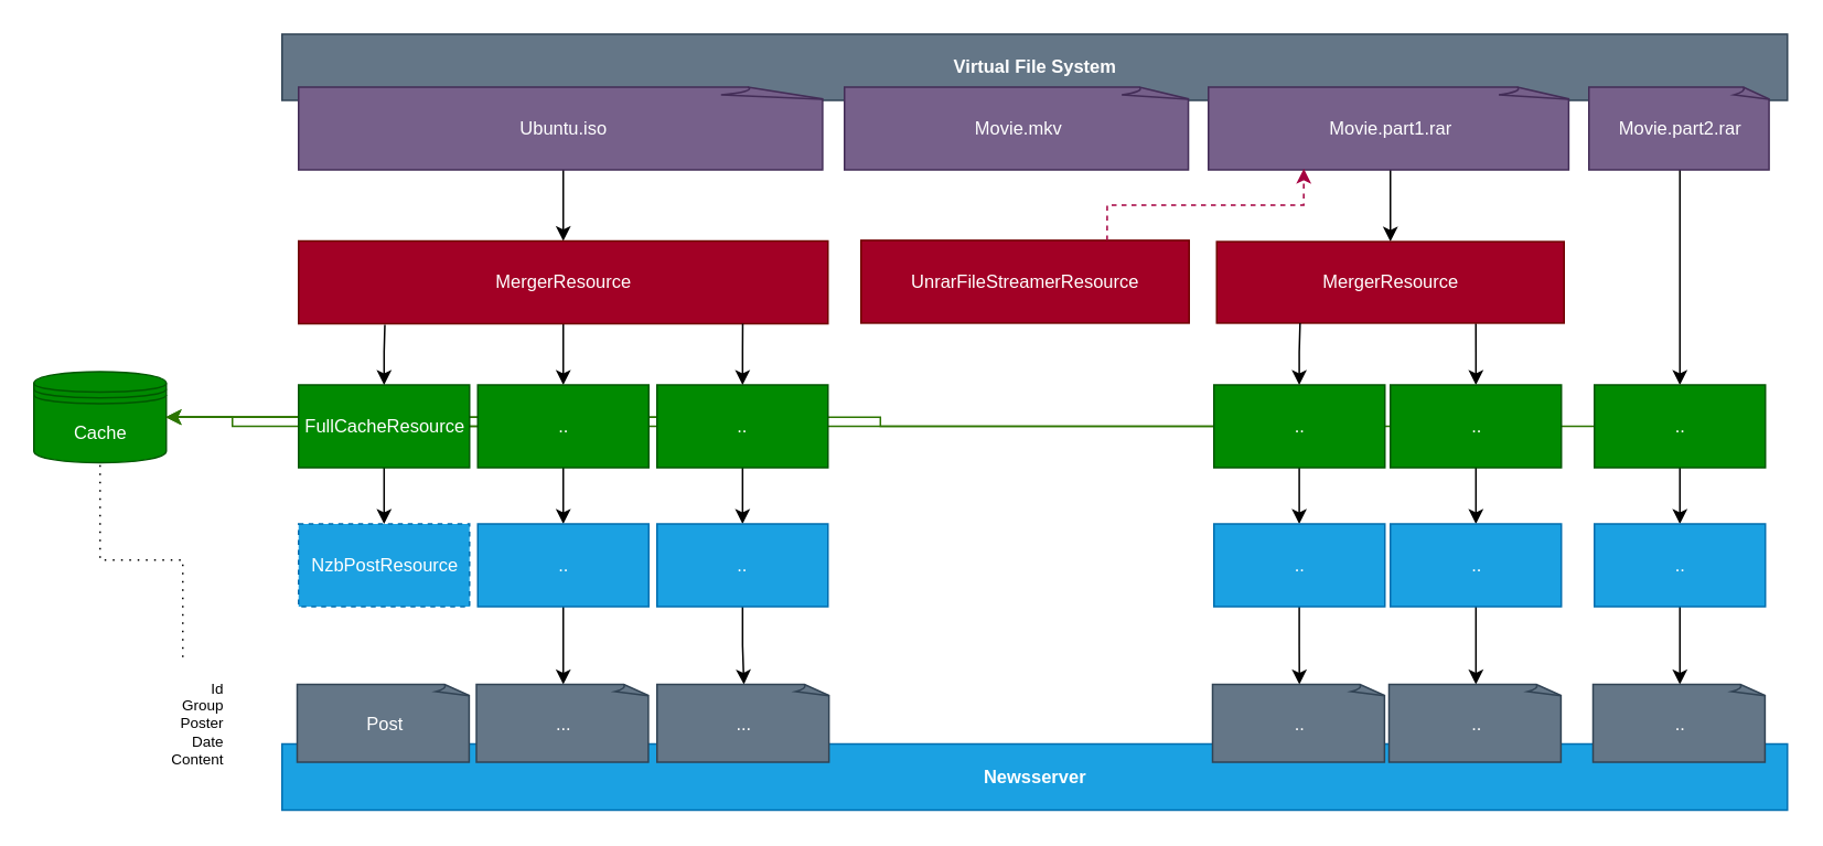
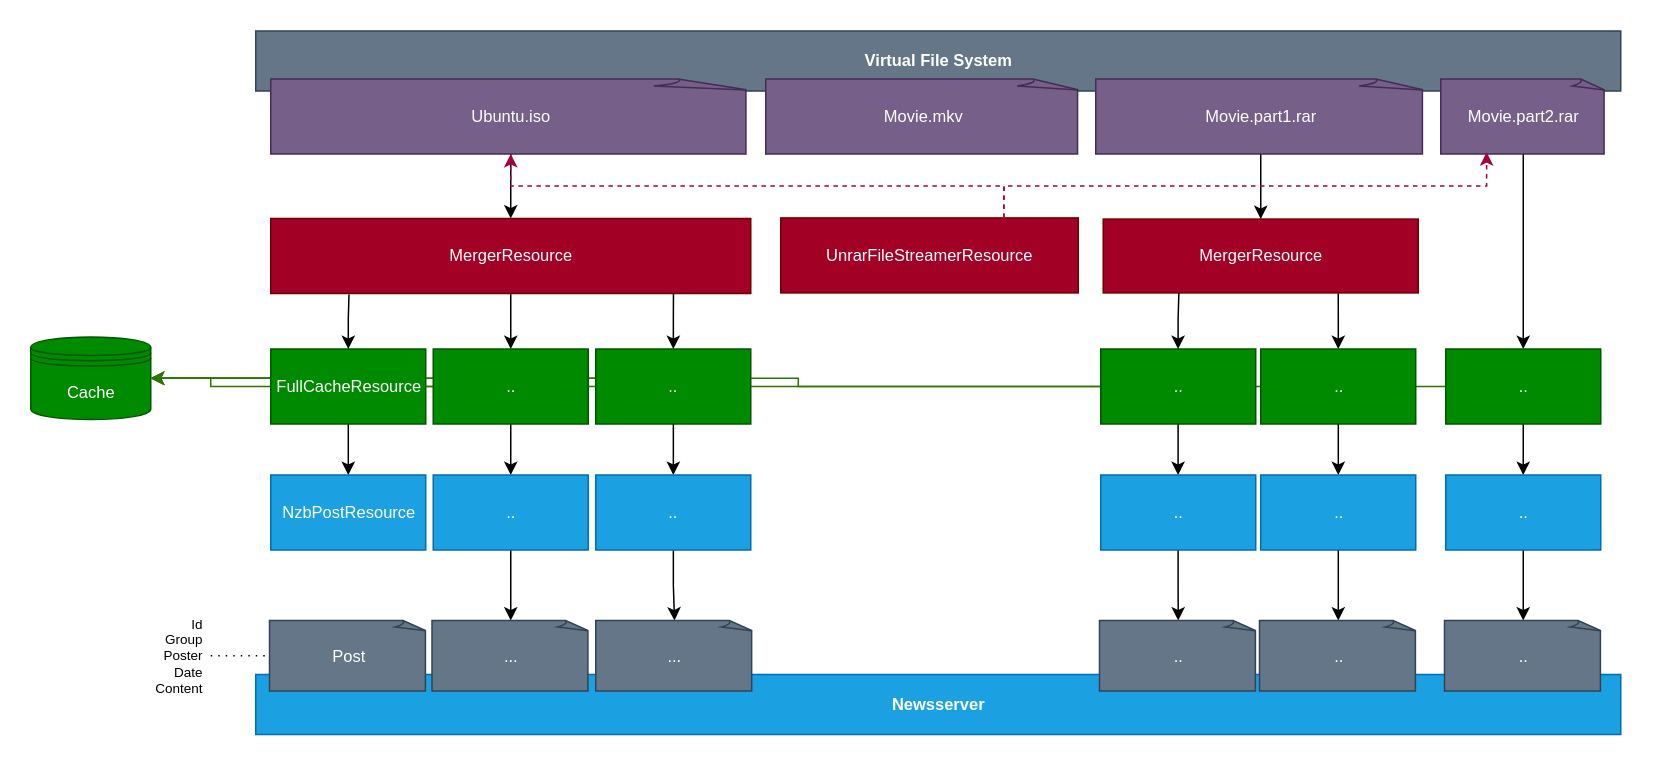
- <mxCell id="48" style="edgeStyle=orthogonalEdgeStyle;rounded=0;orthogonalLoop=1;jettySize=auto;html=1;exitX=0.75;exitY=0;exitDx=0;exitDy=0;entryX=0.262;entryY=0.986;entryDx=0;entryDy=0;entryPerimeter=0;fillColor=#d80073;strokeColor=#A50040;dashed=1;" parent="1" source="19" target="21" edge="1"><mxGeometry relative="1" as="geometry" /></mxCell>
+ <mxCell id="48" style="edgeStyle=orthogonalEdgeStyle;rounded=0;orthogonalLoop=1;jettySize=auto;html=1;exitX=0.75;exitY=0;exitDx=0;exitDy=0;fillColor=#d80073;strokeColor=#A50040;dashed=1;" parent="1" source="19" target="5" edge="1"><mxGeometry relative="1" as="geometry" /></mxCell>
+ <mxCell id="49" style="edgeStyle=orthogonalEdgeStyle;rounded=0;orthogonalLoop=1;jettySize=auto;html=1;exitX=0.75;exitY=0;exitDx=0;exitDy=0;entryX=0.278;entryY=0.976;entryDx=0;entryDy=0;entryPerimeter=0;fillColor=#d80073;strokeColor=#A50040;dashed=1;" parent="1" source="19" target="23" edge="1"><mxGeometry relative="1" as="geometry" /></mxCell>
- <mxCell id="56" value="" style="edgeStyle=orthogonalEdgeStyle;rounded=0;orthogonalLoop=1;jettySize=auto;html=1;endArrow=none;endFill=0;dashed=1;dashPattern=1 4;" edge="1" parent="1" source="57" target="6"><mxGeometry relative="1" as="geometry" /></mxCell>
+ <mxCell id="56" value="" style="edgeStyle=orthogonalEdgeStyle;rounded=0;orthogonalLoop=1;jettySize=auto;html=1;endArrow=none;endFill=0;dashed=1;dashPattern=1 4;" edge="1" parent="1" source="57" target="50"><mxGeometry relative="1" as="geometry" /></mxCell>
- <mxCell id="13" value="NzbPostResource" style="rounded=0;html=1;movable=1;resizable=1;rotatable=1;deletable=1;editable=1;locked=0;connectable=1;fillColor=#1ba1e2;fontColor=#ffffff;strokeColor=#006EAF;fontSize=11;verticalAlign=middle;align=center;fontStyle=0;dashed=1;" parent="1" vertex="1"><mxGeometry x="180" y="316" width="103.333" height="50" as="geometry" /></mxCell>
+ <mxCell id="13" value="NzbPostResource" style="rounded=0;html=1;movable=1;resizable=1;rotatable=1;deletable=1;editable=1;locked=0;connectable=1;fillColor=#1ba1e2;fontColor=#ffffff;strokeColor=#006EAF;fontSize=11;verticalAlign=middle;align=center;fontStyle=0" parent="1" vertex="1"><mxGeometry x="180" y="316" width="103.333" height="50" as="geometry" /></mxCell>
